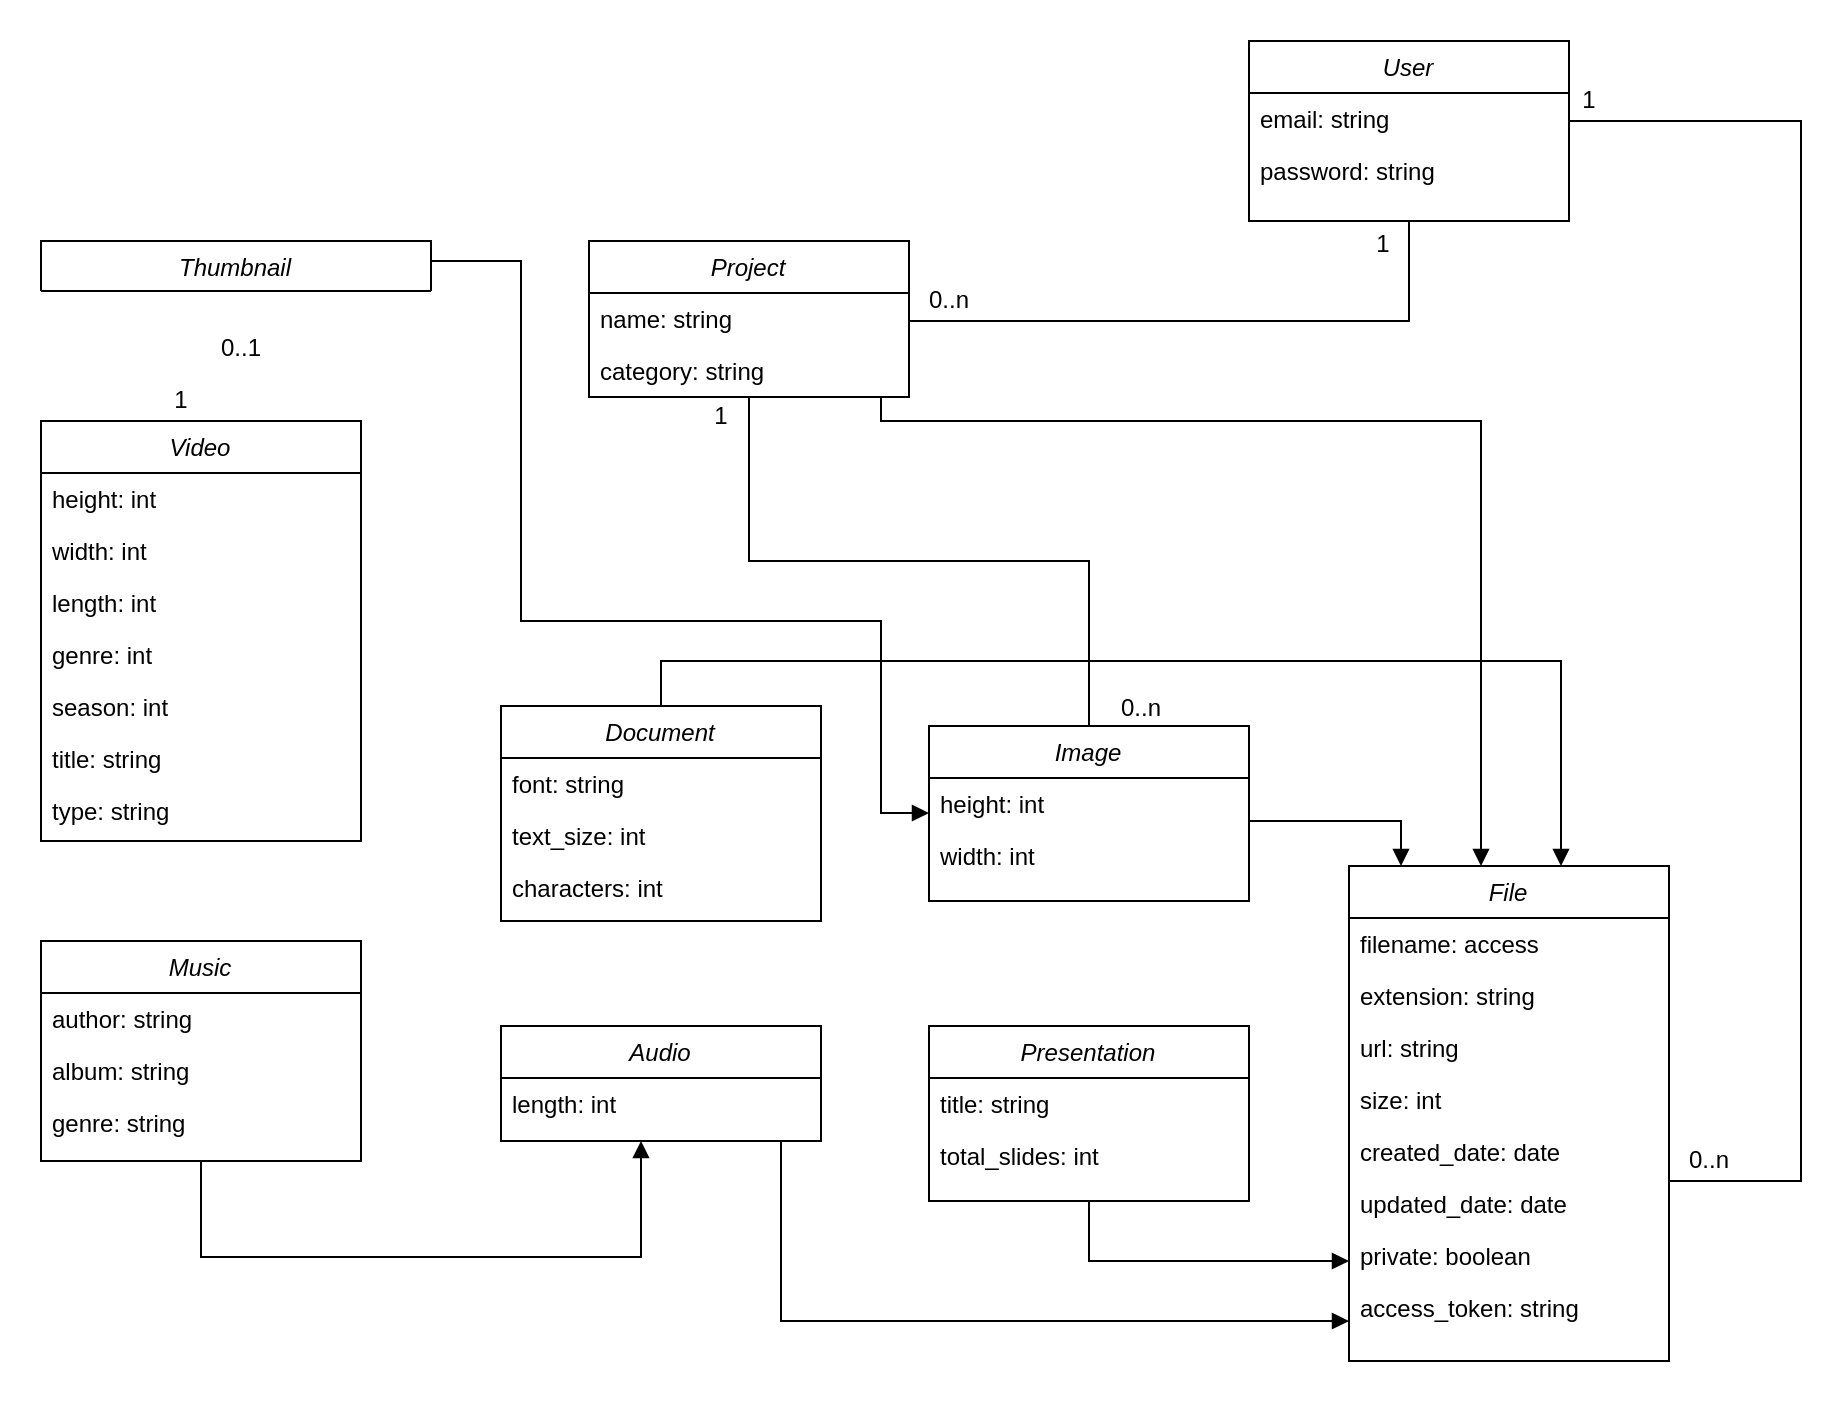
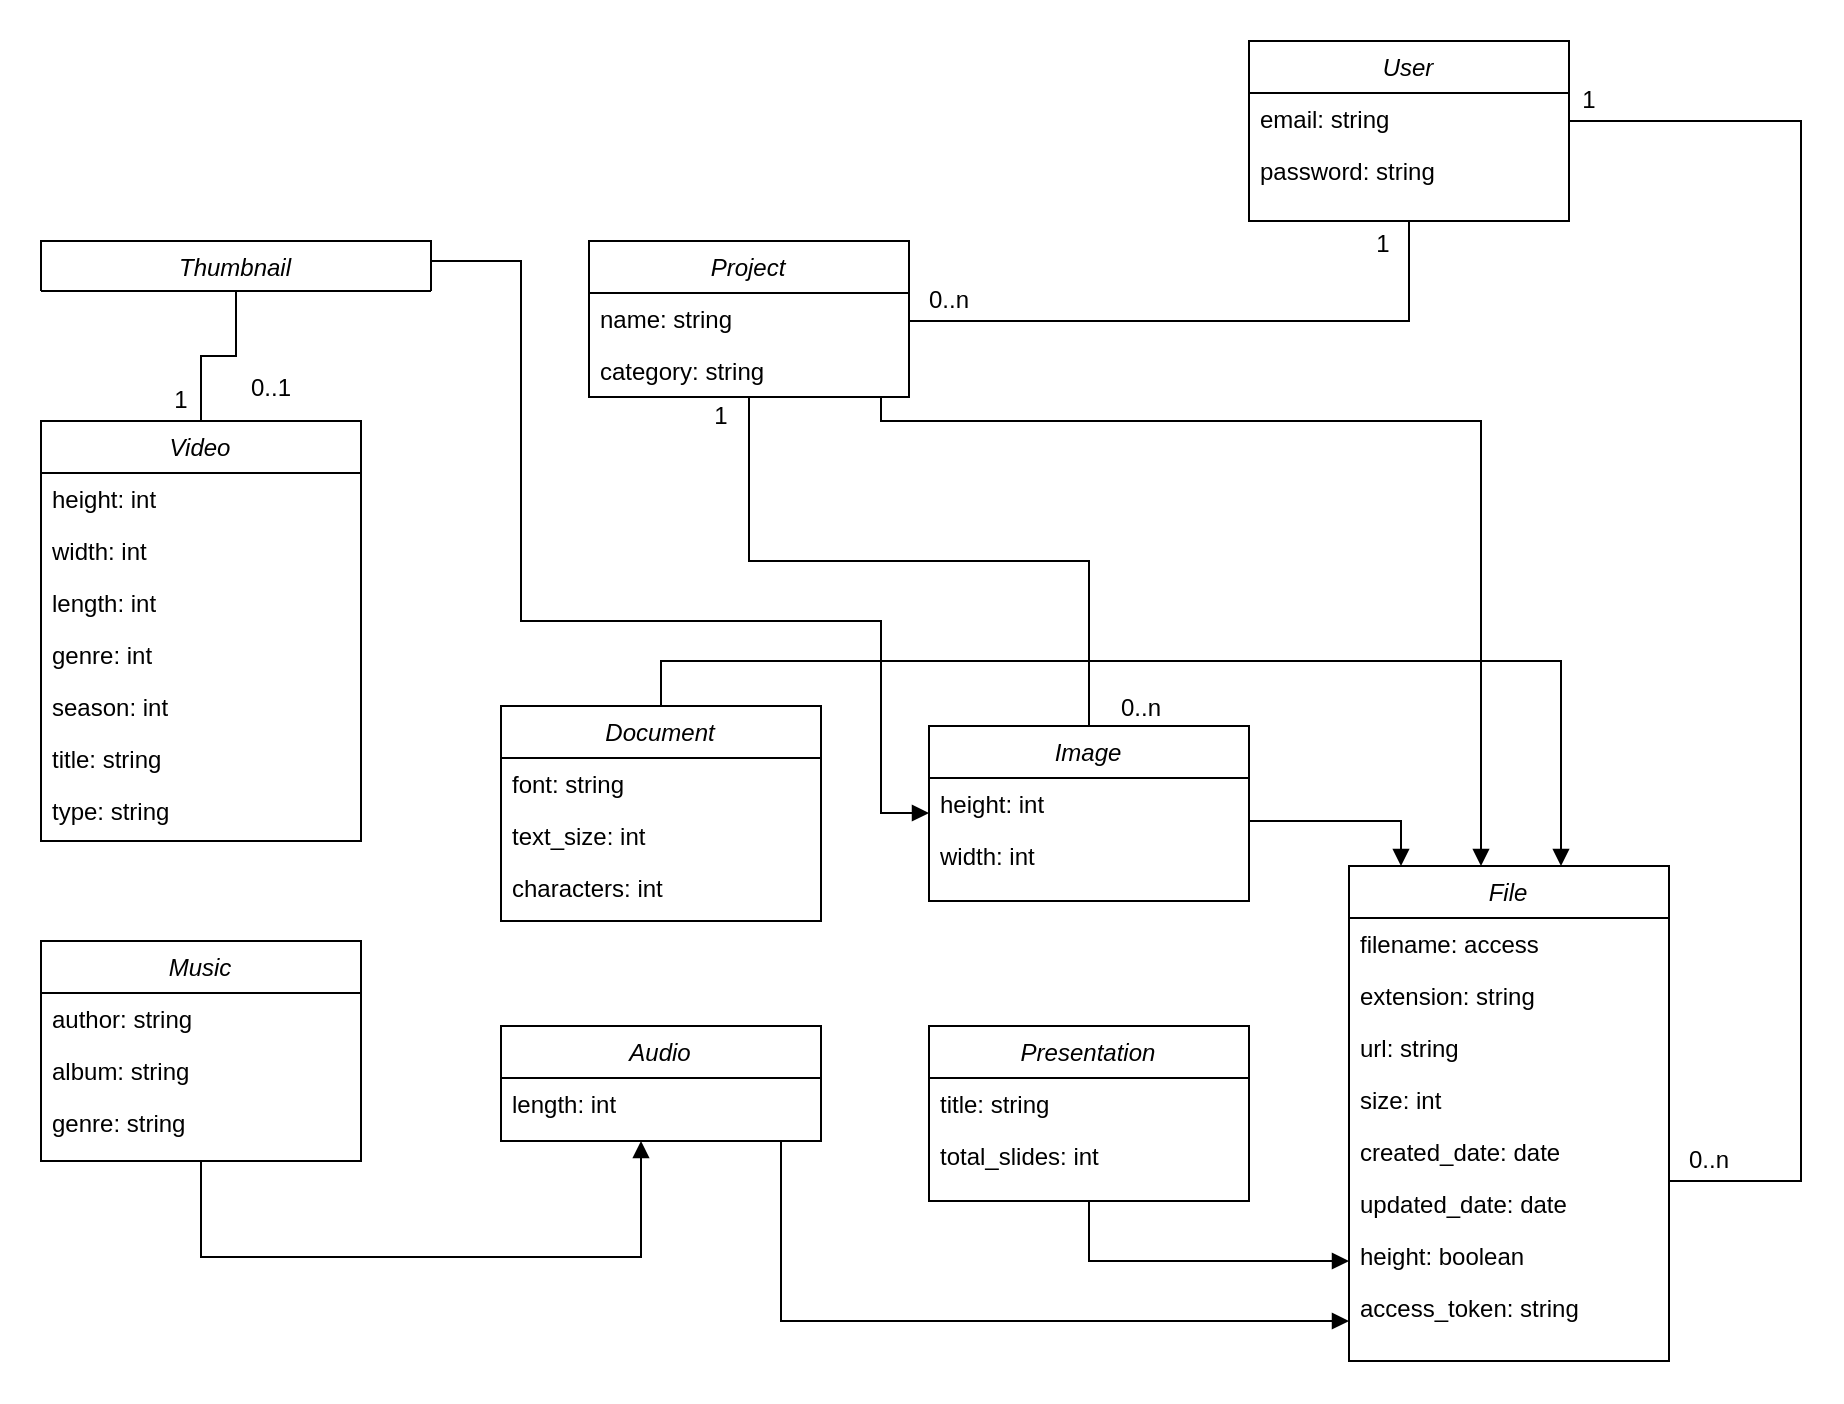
- <mxCell id="57" value="0..1" style="text;html=1;align=center;verticalAlign=middle;resizable=0;points=[];autosize=1;strokeColor=none;fillColor=none;" vertex="1" parent="1"><mxGeometry x="100" y="164" width="40" height="20" as="geometry" /></mxCell>
+ <mxCell id="57" value="0..1" style="text;html=1;align=center;verticalAlign=middle;resizable=0;points=[];autosize=1;strokeColor=none;fillColor=none;" vertex="1" parent="1"><mxGeometry x="115" y="184" width="40" height="20" as="geometry" /></mxCell>
+ <mxCell id="24" style="edgeStyle=orthogonalEdgeStyle;rounded=0;orthogonalLoop=1;jettySize=auto;html=1;startArrow=none;startFill=0;endArrow=none;endFill=0;entryX=0.5;entryY=1;entryDx=0;entryDy=0;" edge="1" parent="1" source="25" target="60"><mxGeometry relative="1" as="geometry" /></mxCell>
- <mxCell id="45" value="private: boolean" style="text;align=left;verticalAlign=top;spacingLeft=4;spacingRight=4;overflow=hidden;rotatable=0;points=[[0,0.5],[1,0.5]];portConstraint=eastwest;rounded=0;shadow=0;html=0;" vertex="1" parent="38"><mxGeometry y="182" width="160" height="26" as="geometry" /></mxCell>
+ <mxCell id="45" value="height: boolean" style="text;align=left;verticalAlign=top;spacingLeft=4;spacingRight=4;overflow=hidden;rotatable=0;points=[[0,0.5],[1,0.5]];portConstraint=eastwest;rounded=0;shadow=0;html=0;" vertex="1" parent="38"><mxGeometry y="182" width="160" height="26" as="geometry" /></mxCell>
